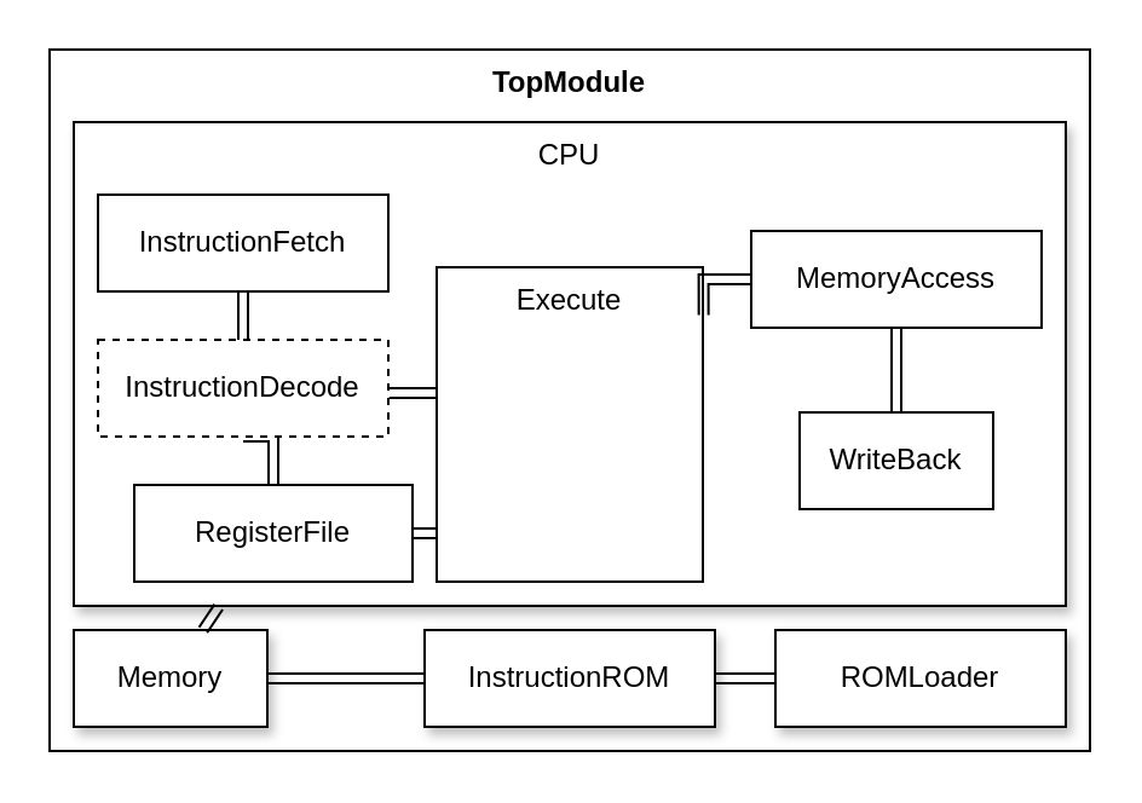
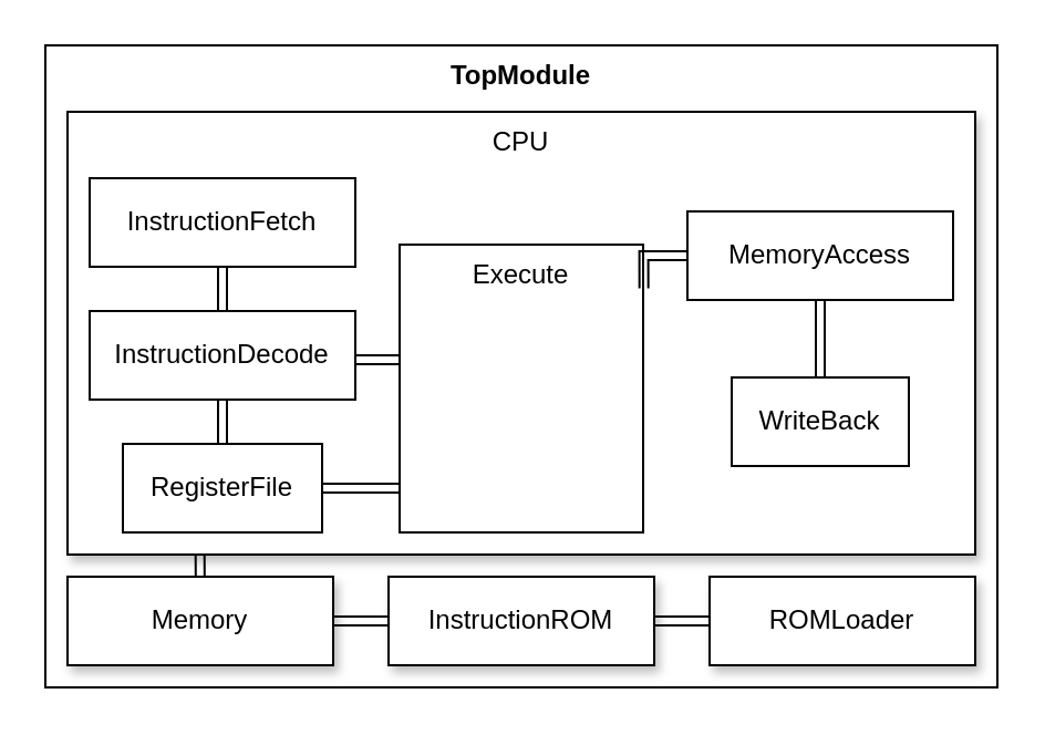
- <mxCell id="7" value="InstructionDecode" style="rounded=0;whiteSpace=wrap;html=1;dashed=1;" parent="1" vertex="1"><mxGeometry x="40" y="140" width="120" height="40" as="geometry" /></mxCell>
+ <mxCell id="7" value="InstructionDecode" style="rounded=0;whiteSpace=wrap;html=1;" parent="1" vertex="1"><mxGeometry x="40" y="140" width="120" height="40" as="geometry" /></mxCell>
- <mxCell id="8" value="RegisterFile" style="rounded=0;whiteSpace=wrap;html=1;" parent="1" vertex="1"><mxGeometry x="55" y="200" width="115" height="40" as="geometry" /></mxCell>
+ <mxCell id="8" value="RegisterFile" style="rounded=0;whiteSpace=wrap;html=1;" parent="1" vertex="1"><mxGeometry x="55" y="200" width="90" height="40" as="geometry" /></mxCell>
- <mxCell id="18" value="Memory" style="rounded=0;whiteSpace=wrap;html=1;shadow=1;" parent="1" vertex="1"><mxGeometry x="30" y="260" width="80" height="40" as="geometry" /></mxCell>
+ <mxCell id="18" value="Memory" style="rounded=0;whiteSpace=wrap;html=1;shadow=1;" parent="1" vertex="1"><mxGeometry x="30" y="260" width="120" height="40" as="geometry" /></mxCell>
